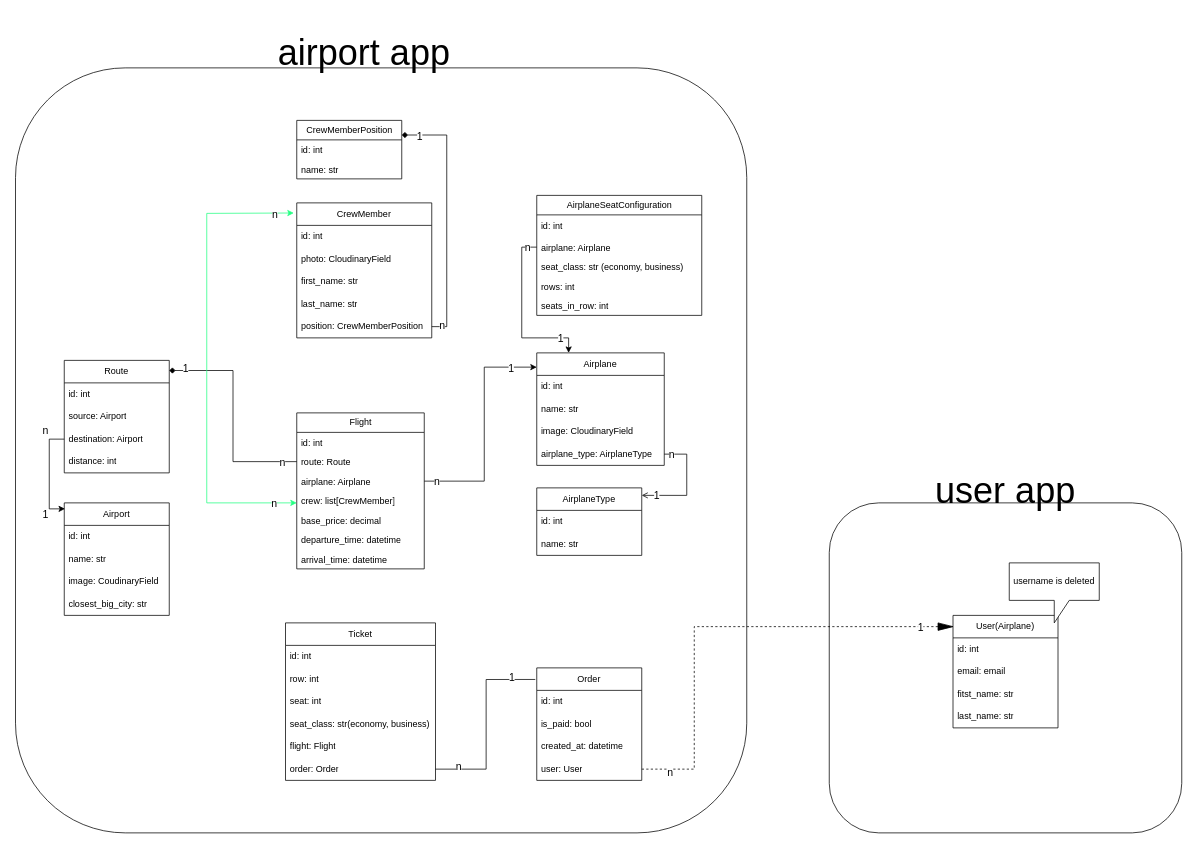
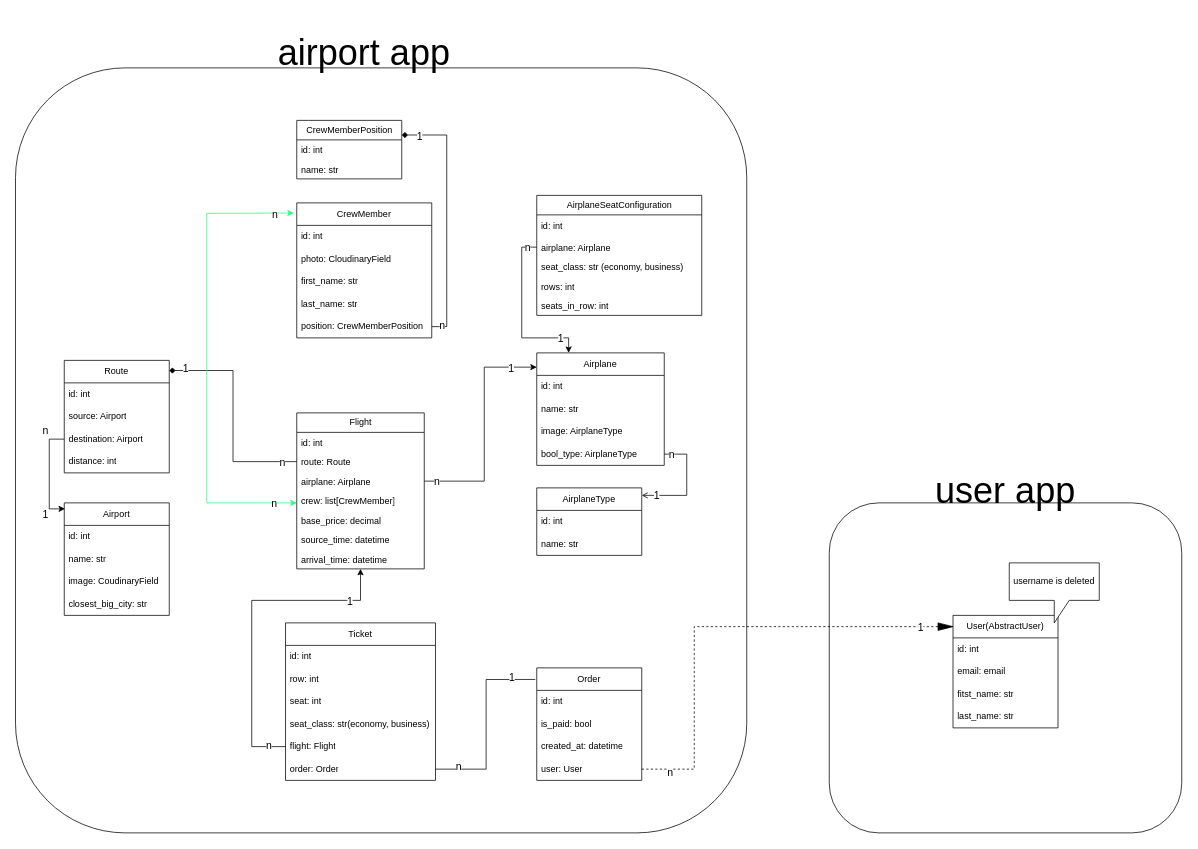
- <mxCell id="15" value="image: CloudinaryField" style="text;strokeColor=none;fillColor=none;align=left;verticalAlign=middle;spacingLeft=4;spacingRight=4;overflow=hidden;points=[[0,0.5],[1,0.5]];portConstraint=eastwest;rotatable=0;whiteSpace=wrap;html=1;" vertex="1" parent="12"><mxGeometry y="90" width="170" height="30" as="geometry" /></mxCell>
+ <mxCell id="15" value="image: AirplaneType" style="text;strokeColor=none;fillColor=none;align=left;verticalAlign=middle;spacingLeft=4;spacingRight=4;overflow=hidden;points=[[0,0.5],[1,0.5]];portConstraint=eastwest;rotatable=0;whiteSpace=wrap;html=1;" vertex="1" parent="12"><mxGeometry y="90" width="170" height="30" as="geometry" /></mxCell>
- <mxCell id="16" value="airplane_type: AirplaneType" style="text;strokeColor=none;fillColor=none;align=left;verticalAlign=middle;spacingLeft=4;spacingRight=4;overflow=hidden;points=[[0,0.5],[1,0.5]];portConstraint=eastwest;rotatable=0;whiteSpace=wrap;html=1;" vertex="1" parent="12"><mxGeometry y="120" width="170" height="30" as="geometry" /></mxCell>
+ <mxCell id="16" value="bool_type: AirplaneType" style="text;strokeColor=none;fillColor=none;align=left;verticalAlign=middle;spacingLeft=4;spacingRight=4;overflow=hidden;points=[[0,0.5],[1,0.5]];portConstraint=eastwest;rotatable=0;whiteSpace=wrap;html=1;" vertex="1" parent="12"><mxGeometry y="120" width="170" height="30" as="geometry" /></mxCell>
- <mxCell id="51" value="departure_time: datetime" style="text;strokeColor=none;fillColor=none;align=left;verticalAlign=top;spacingLeft=4;spacingRight=4;overflow=hidden;rotatable=0;points=[[0,0.5],[1,0.5]];portConstraint=eastwest;whiteSpace=wrap;html=1;" vertex="1" parent="45"><mxGeometry y="156" width="170" height="26" as="geometry" /></mxCell>
+ <mxCell id="51" value="source_time: datetime" style="text;strokeColor=none;fillColor=none;align=left;verticalAlign=top;spacingLeft=4;spacingRight=4;overflow=hidden;rotatable=0;points=[[0,0.5],[1,0.5]];portConstraint=eastwest;whiteSpace=wrap;html=1;" vertex="1" parent="45"><mxGeometry y="156" width="170" height="26" as="geometry" /></mxCell>
+ <mxCell id="77" style="edgeStyle=orthogonalEdgeStyle;rounded=0;orthogonalLoop=1;jettySize=auto;html=1;exitX=0;exitY=0.5;exitDx=0;exitDy=0;" edge="1" parent="1" source="70" target="45"><mxGeometry relative="1" as="geometry"><Array as="points"><mxPoint x="335" y="995" /><mxPoint x="335" y="800" /><mxPoint x="480" y="800" /></Array></mxGeometry></mxCell>
+ <mxCell id="78" value="&lt;font style=&quot;font-size: 14px;&quot;&gt;n&lt;/font&gt;" style="edgeLabel;html=1;align=center;verticalAlign=middle;resizable=0;points=[];" vertex="1" connectable="0" parent="77"><mxGeometry x="-0.892" y="-3" relative="1" as="geometry"><mxPoint as="offset" /></mxGeometry></mxCell>
+ <mxCell id="79" value="&lt;font style=&quot;font-size: 14px;&quot;&gt;1&lt;/font&gt;" style="edgeLabel;html=1;align=center;verticalAlign=middle;resizable=0;points=[];" vertex="1" connectable="0" parent="77"><mxGeometry x="0.885" y="-1" relative="1" as="geometry"><mxPoint x="-16" y="17" as="offset" /></mxGeometry></mxCell>
- <mxCell id="85" value="User(Airplane)" style="swimlane;fontStyle=0;childLayout=stackLayout;horizontal=1;startSize=30;horizontalStack=0;resizeParent=1;resizeParentMax=0;resizeLast=0;collapsible=1;marginBottom=0;whiteSpace=wrap;html=1;" vertex="1" parent="1"><mxGeometry x="1270" y="820" width="140" height="150" as="geometry" /></mxCell>
+ <mxCell id="85" value="User(AbstractUser)" style="swimlane;fontStyle=0;childLayout=stackLayout;horizontal=1;startSize=30;horizontalStack=0;resizeParent=1;resizeParentMax=0;resizeLast=0;collapsible=1;marginBottom=0;whiteSpace=wrap;html=1;" vertex="1" parent="1"><mxGeometry x="1270" y="820" width="140" height="150" as="geometry" /></mxCell>
